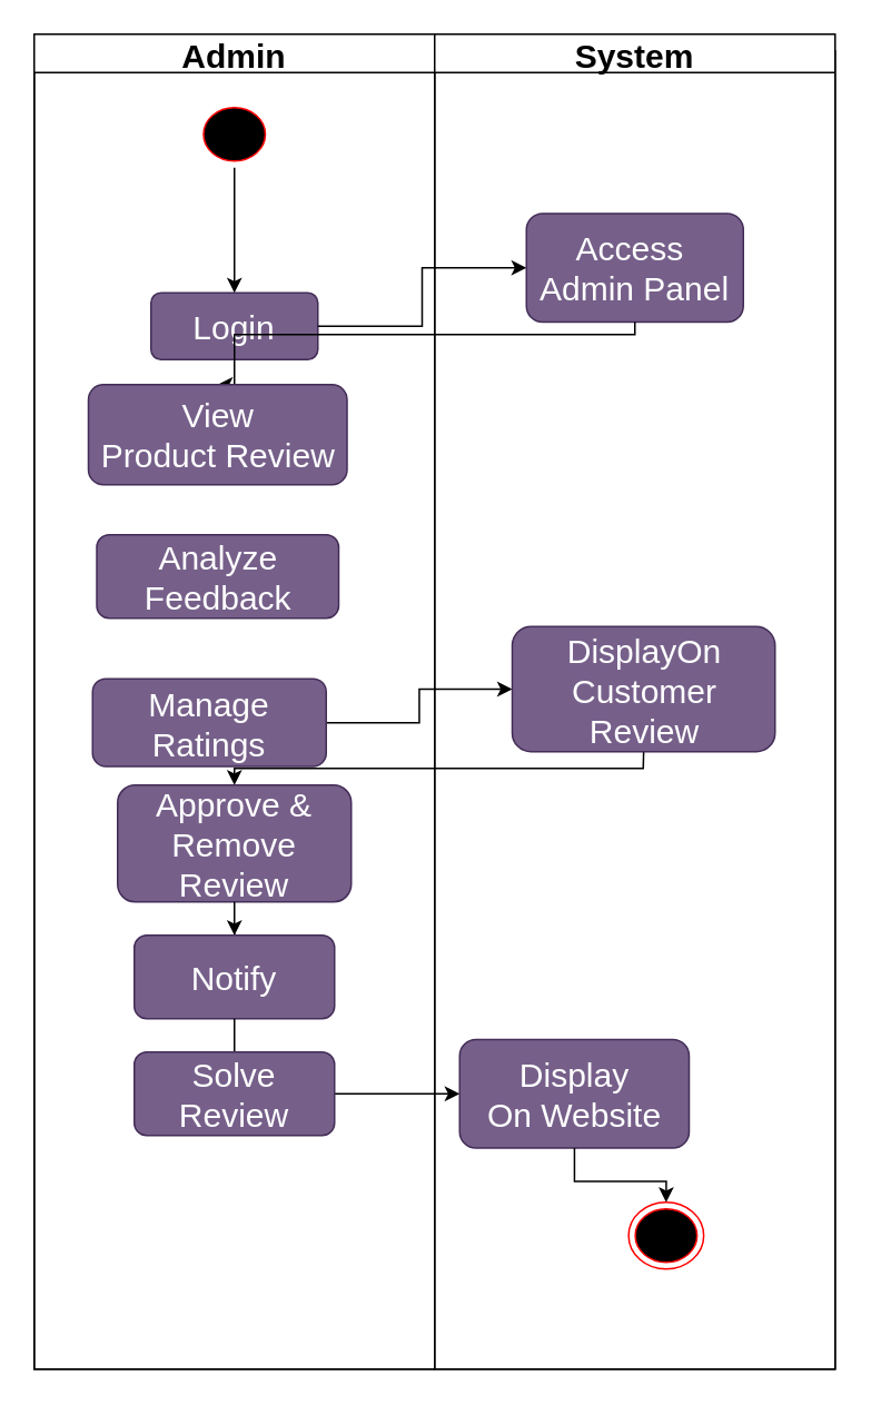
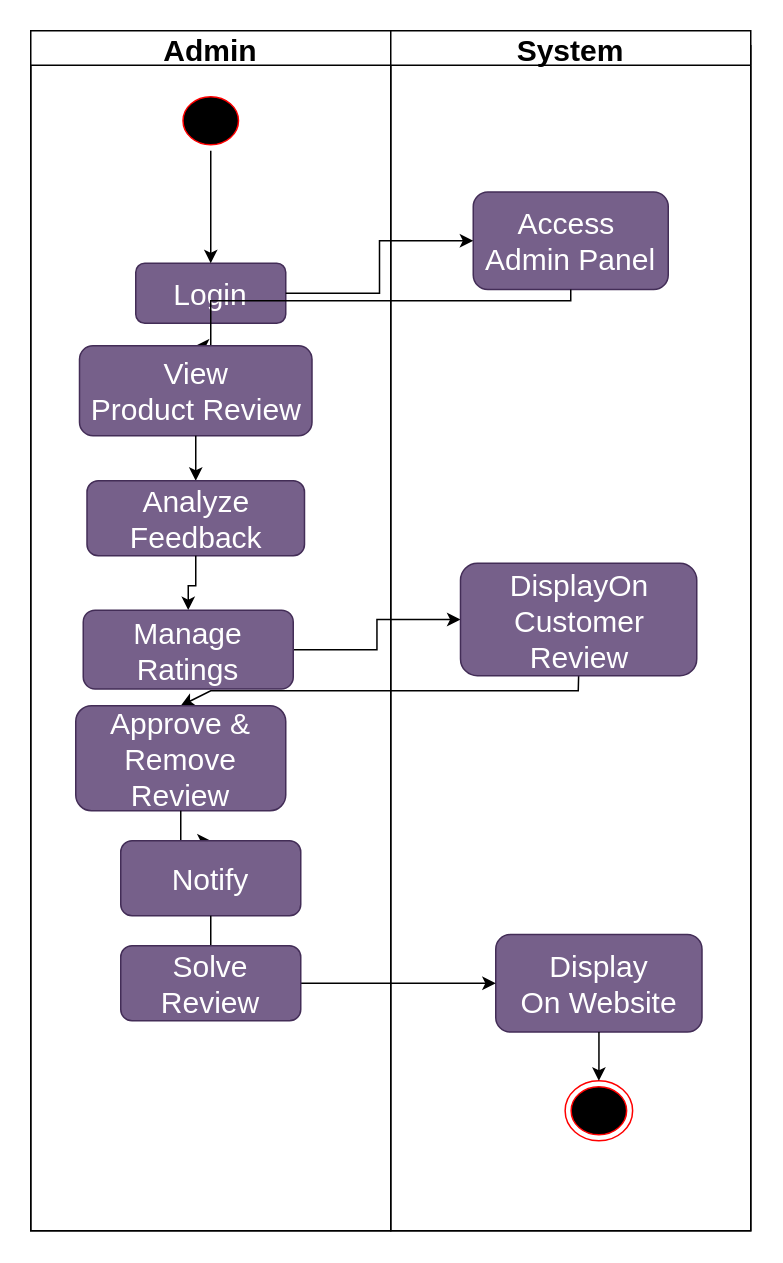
+ <mxCell id="15" style="edgeStyle=orthogonalEdgeStyle;rounded=0;orthogonalLoop=1;jettySize=auto;html=1;entryX=0.5;entryY=0;entryDx=0;entryDy=0;" parent="2" source="14" target="16" edge="1"><mxGeometry relative="1" as="geometry" /></mxCell>
+ <mxCell id="17" style="edgeStyle=orthogonalEdgeStyle;rounded=0;orthogonalLoop=1;jettySize=auto;html=1;entryX=0.5;entryY=0;entryDx=0;entryDy=0;" parent="2" source="16" target="18" edge="1"><mxGeometry relative="1" as="geometry" /></mxCell>
- <mxCell id="19" value="Approve &amp;amp; Remove Review" style="rounded=1;whiteSpace=wrap;html=1;fontSize=20;fillColor=#76608a;fontColor=#ffffff;strokeColor=#432D57;" parent="2" vertex="1"><mxGeometry x="50" y="450" width="140" height="70" as="geometry" /></mxCell>
+ <mxCell id="19" value="Approve &amp;amp; Remove Review" style="rounded=1;whiteSpace=wrap;html=1;fontSize=20;fillColor=#76608a;fontColor=#ffffff;strokeColor=#432D57;" parent="2" vertex="1"><mxGeometry x="30" y="450" width="140" height="70" as="geometry" /></mxCell>
- <mxCell id="8" value="Display&lt;br style=&quot;font-size: 20px;&quot;&gt;On Website" style="rounded=1;whiteSpace=wrap;html=1;fontSize=20;fillColor=#76608a;fontColor=#ffffff;strokeColor=#432D57;" parent="6" vertex="1"><mxGeometry x="15" y="602.5" width="137.5" height="65" as="geometry" /></mxCell>
+ <mxCell id="8" value="Display&lt;br style=&quot;font-size: 20px;&quot;&gt;On Website" style="rounded=1;whiteSpace=wrap;html=1;fontSize=20;fillColor=#76608a;fontColor=#ffffff;strokeColor=#432D57;" parent="6" vertex="1"><mxGeometry x="70" y="602.5" width="137.5" height="65" as="geometry" /></mxCell>
